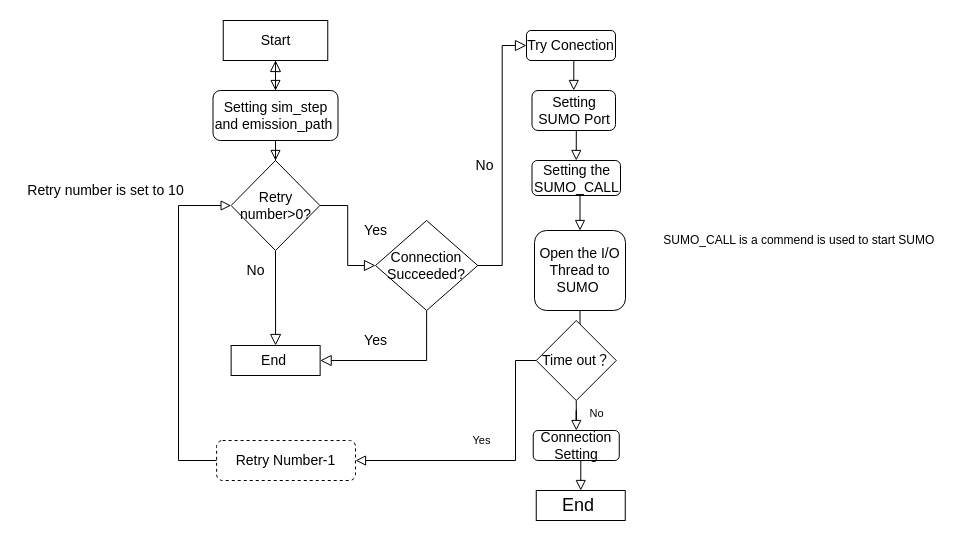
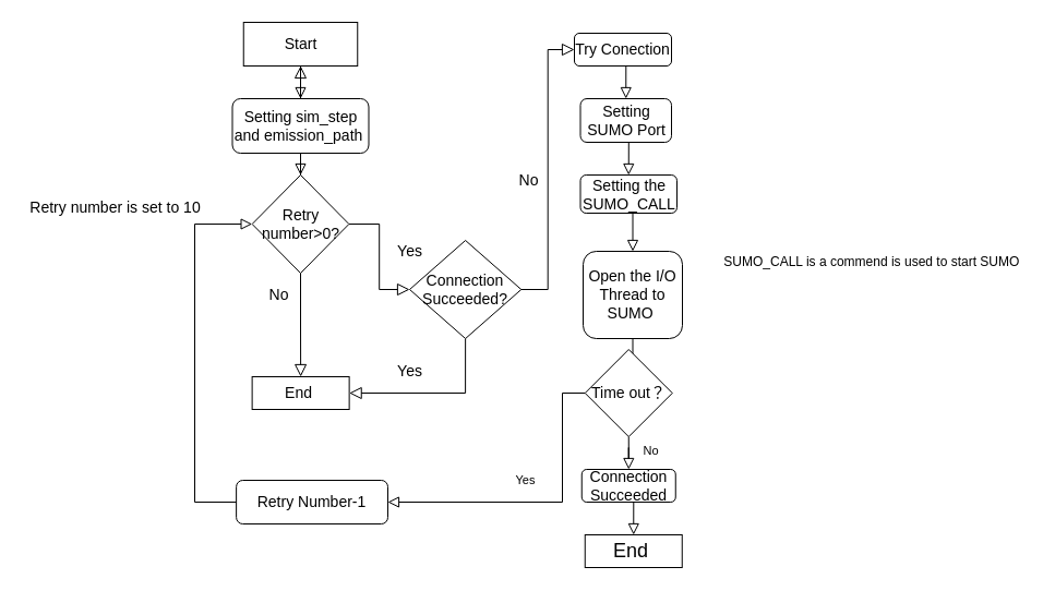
- <mxCell id="20" value="&lt;font style=&quot;font-size: 14px&quot;&gt;Connection Setting&lt;/font&gt;" style="rounded=1;whiteSpace=wrap;html=1;" parent="1" vertex="1"><mxGeometry x="532.75" y="430" width="86" height="30" as="geometry" /></mxCell>
+ <mxCell id="20" value="&lt;font style=&quot;font-size: 14px&quot;&gt;Connection Succeeded&lt;/font&gt;" style="rounded=1;whiteSpace=wrap;html=1;" parent="1" vertex="1"><mxGeometry x="532.75" y="430" width="86" height="30" as="geometry" /></mxCell>
- <mxCell id="4" value="&lt;font style=&quot;font-size: 14px&quot;&gt;Retry Number-1&lt;/font&gt;" style="rounded=1;whiteSpace=wrap;html=1;fontSize=12;glass=0;strokeWidth=1;shadow=0;dashed=1;" parent="1" vertex="1"><mxGeometry x="216.12" y="440" width="138.88" height="40" as="geometry" /></mxCell>
+ <mxCell id="4" value="&lt;font style=&quot;font-size: 14px&quot;&gt;Retry Number-1&lt;/font&gt;" style="rounded=1;whiteSpace=wrap;html=1;fontSize=12;glass=0;strokeWidth=1;shadow=0;" parent="1" vertex="1"><mxGeometry x="216.12" y="440" width="138.88" height="40" as="geometry" /></mxCell>
